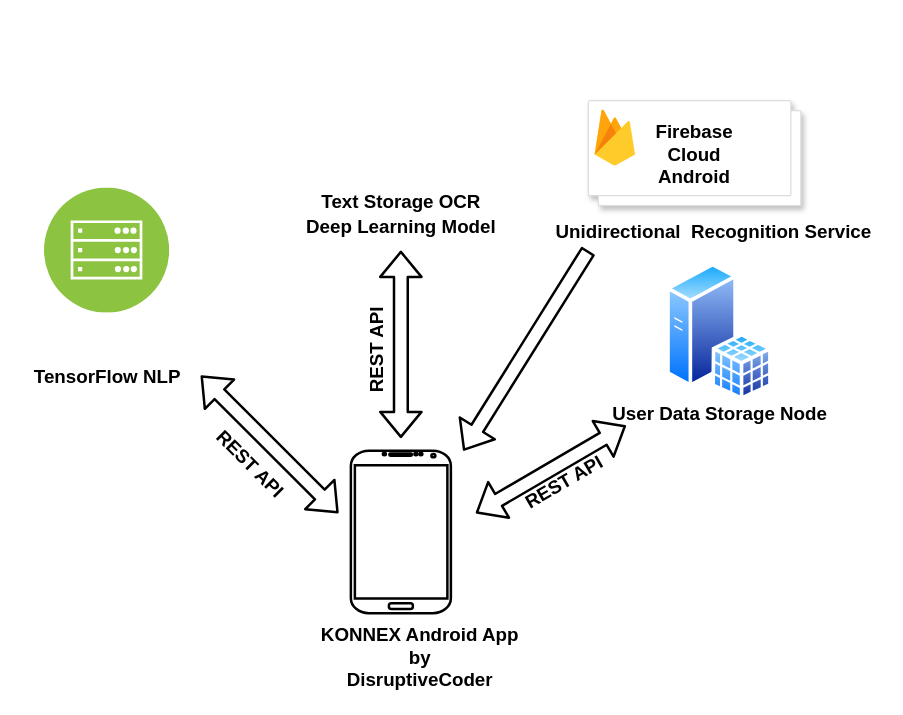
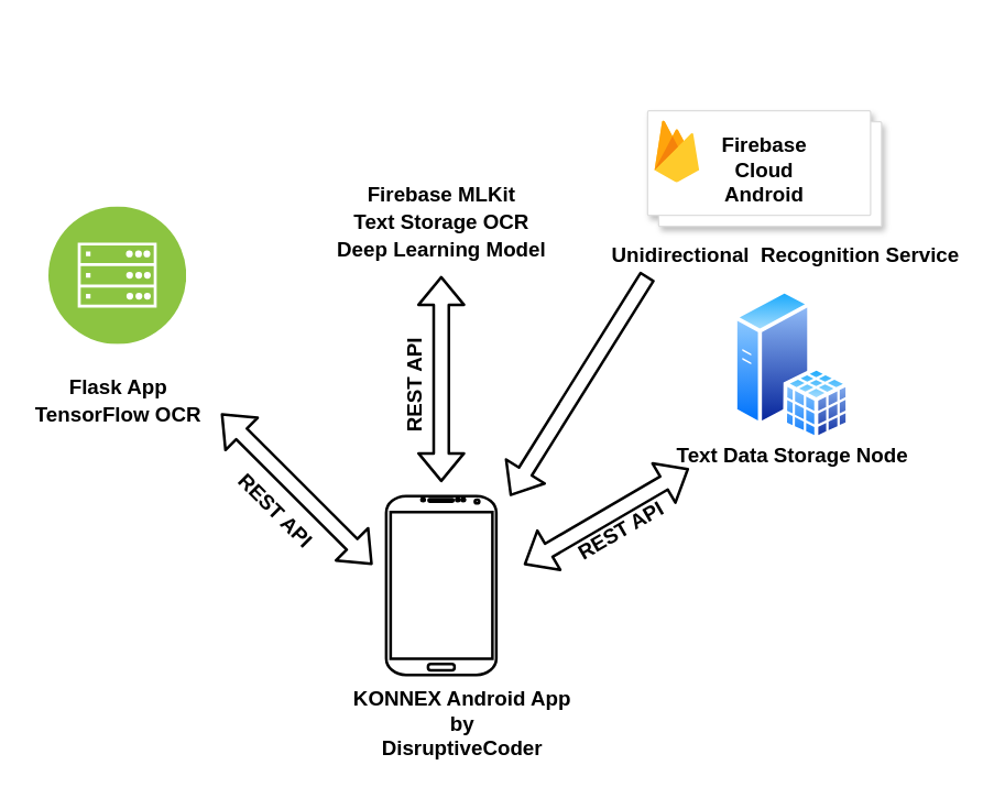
+ <mxCell id="10" value="&lt;font style=&quot;font-size: 15px&quot;&gt;&lt;b&gt;Firebase MLKit&lt;/b&gt;&lt;/font&gt;" style="text;html=1;align=center;verticalAlign=middle;resizable=0;points=[];autosize=1;" parent="1" vertex="1"><mxGeometry x="260" y="130" width="120" height="20" as="geometry" /></mxCell>
+ <mxCell id="7" value="&lt;b&gt;&lt;font style=&quot;font-size: 15px&quot;&gt;Flask App&lt;/font&gt;&lt;/b&gt;" style="text;html=1;align=center;verticalAlign=middle;resizable=0;points=[];autosize=1;strokeWidth=2;" parent="1" vertex="1"><mxGeometry x="40" y="270" width="90" height="20" as="geometry" /></mxCell>
- <mxCell id="8" value="&lt;b&gt;&lt;font style=&quot;font-size: 15px&quot;&gt;TensorFlow NLP&lt;/font&gt;&lt;/b&gt;" style="text;html=1;align=center;verticalAlign=middle;resizable=0;points=[];autosize=1;strokeWidth=2;" parent="1" vertex="1"><mxGeometry x="20" y="290" width="130" height="20" as="geometry" /></mxCell>
+ <mxCell id="8" value="&lt;b&gt;&lt;font style=&quot;font-size: 15px&quot;&gt;TensorFlow OCR&lt;/font&gt;&lt;/b&gt;" style="text;html=1;align=center;verticalAlign=middle;resizable=0;points=[];autosize=1;strokeWidth=2;" parent="1" vertex="1"><mxGeometry x="20" y="290" width="130" height="20" as="geometry" /></mxCell>
- <mxCell id="21" value="&lt;b&gt;User Data Storage Node&lt;/b&gt;" style="text;html=1;align=center;verticalAlign=middle;resizable=0;points=[];autosize=1;fontSize=15;" parent="1" vertex="1"><mxGeometry x="480" y="320" width="190" height="20" as="geometry" /></mxCell>
+ <mxCell id="21" value="&lt;b&gt;Text Data Storage Node&lt;/b&gt;" style="text;html=1;align=center;verticalAlign=middle;resizable=0;points=[];autosize=1;fontSize=15;" parent="1" vertex="1"><mxGeometry x="480" y="320" width="190" height="20" as="geometry" /></mxCell>
